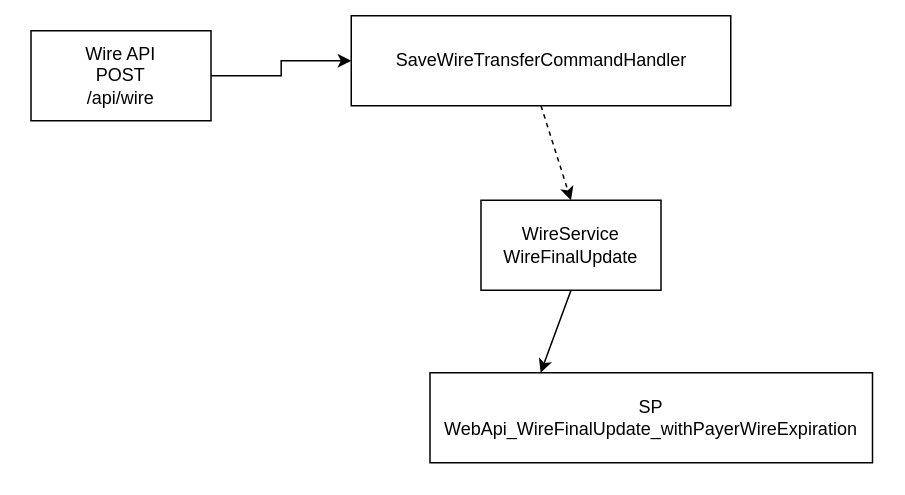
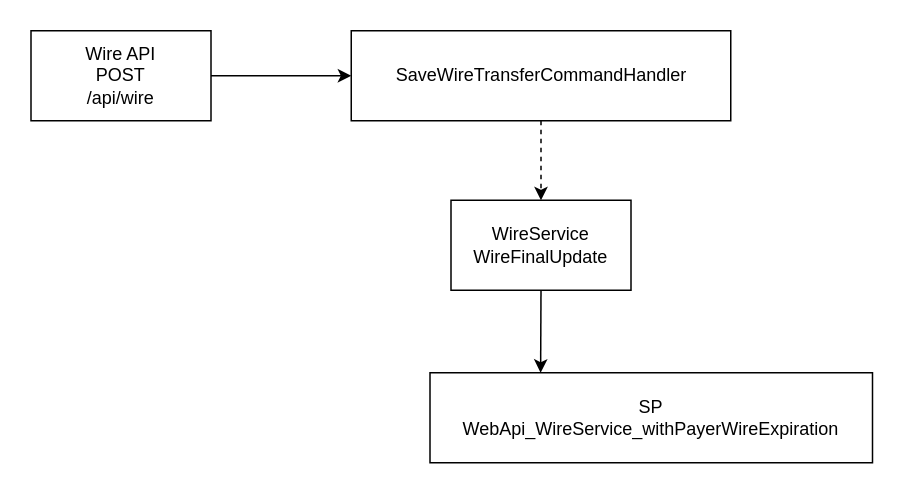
- <mxCell id="5" value="SaveWireTransferCommandHandler" style="rounded=0;whiteSpace=wrap;html=1;" vertex="1" parent="1"><mxGeometry x="233.5" y="10" width="253" height="60" as="geometry" /></mxCell>
+ <mxCell id="5" value="SaveWireTransferCommandHandler" style="rounded=0;whiteSpace=wrap;html=1;" vertex="1" parent="1"><mxGeometry x="233.5" y="20" width="253" height="60" as="geometry" /></mxCell>
- <mxCell id="3" value="WireService&lt;br&gt;WireFinalUpdate" style="rounded=0;whiteSpace=wrap;html=1;" vertex="1" parent="1"><mxGeometry x="320" y="133" width="120" height="60" as="geometry" /></mxCell>
+ <mxCell id="3" value="WireService&lt;br&gt;WireFinalUpdate" style="rounded=0;whiteSpace=wrap;html=1;" vertex="1" parent="1"><mxGeometry x="300" y="133" width="120" height="60" as="geometry" /></mxCell>
- <mxCell id="2" value="SP&lt;br&gt;WebApi_WireFinalUpdate_withPayerWireExpiration" style="rounded=0;whiteSpace=wrap;html=1;" vertex="1" parent="1"><mxGeometry x="286" y="248" width="295" height="60" as="geometry" /></mxCell>
+ <mxCell id="2" value="SP&lt;br&gt;WebApi_WireService_withPayerWireExpiration" style="rounded=0;whiteSpace=wrap;html=1;" vertex="1" parent="1"><mxGeometry x="286" y="248" width="295" height="60" as="geometry" /></mxCell>
